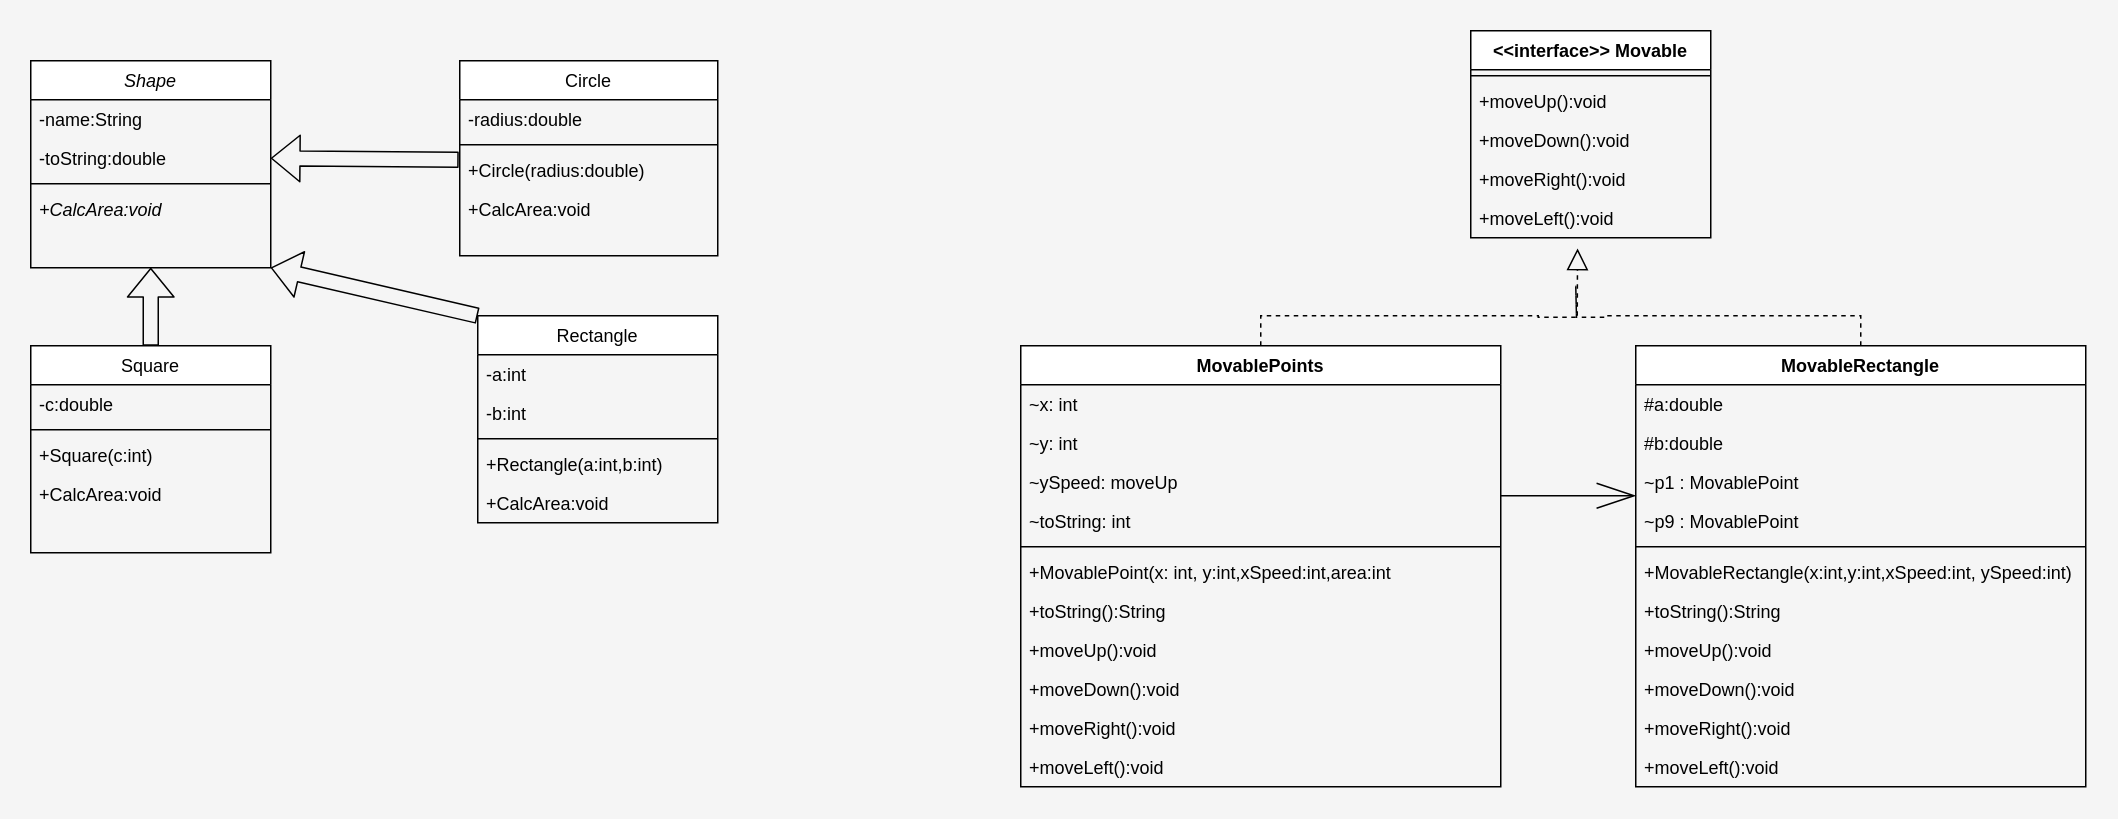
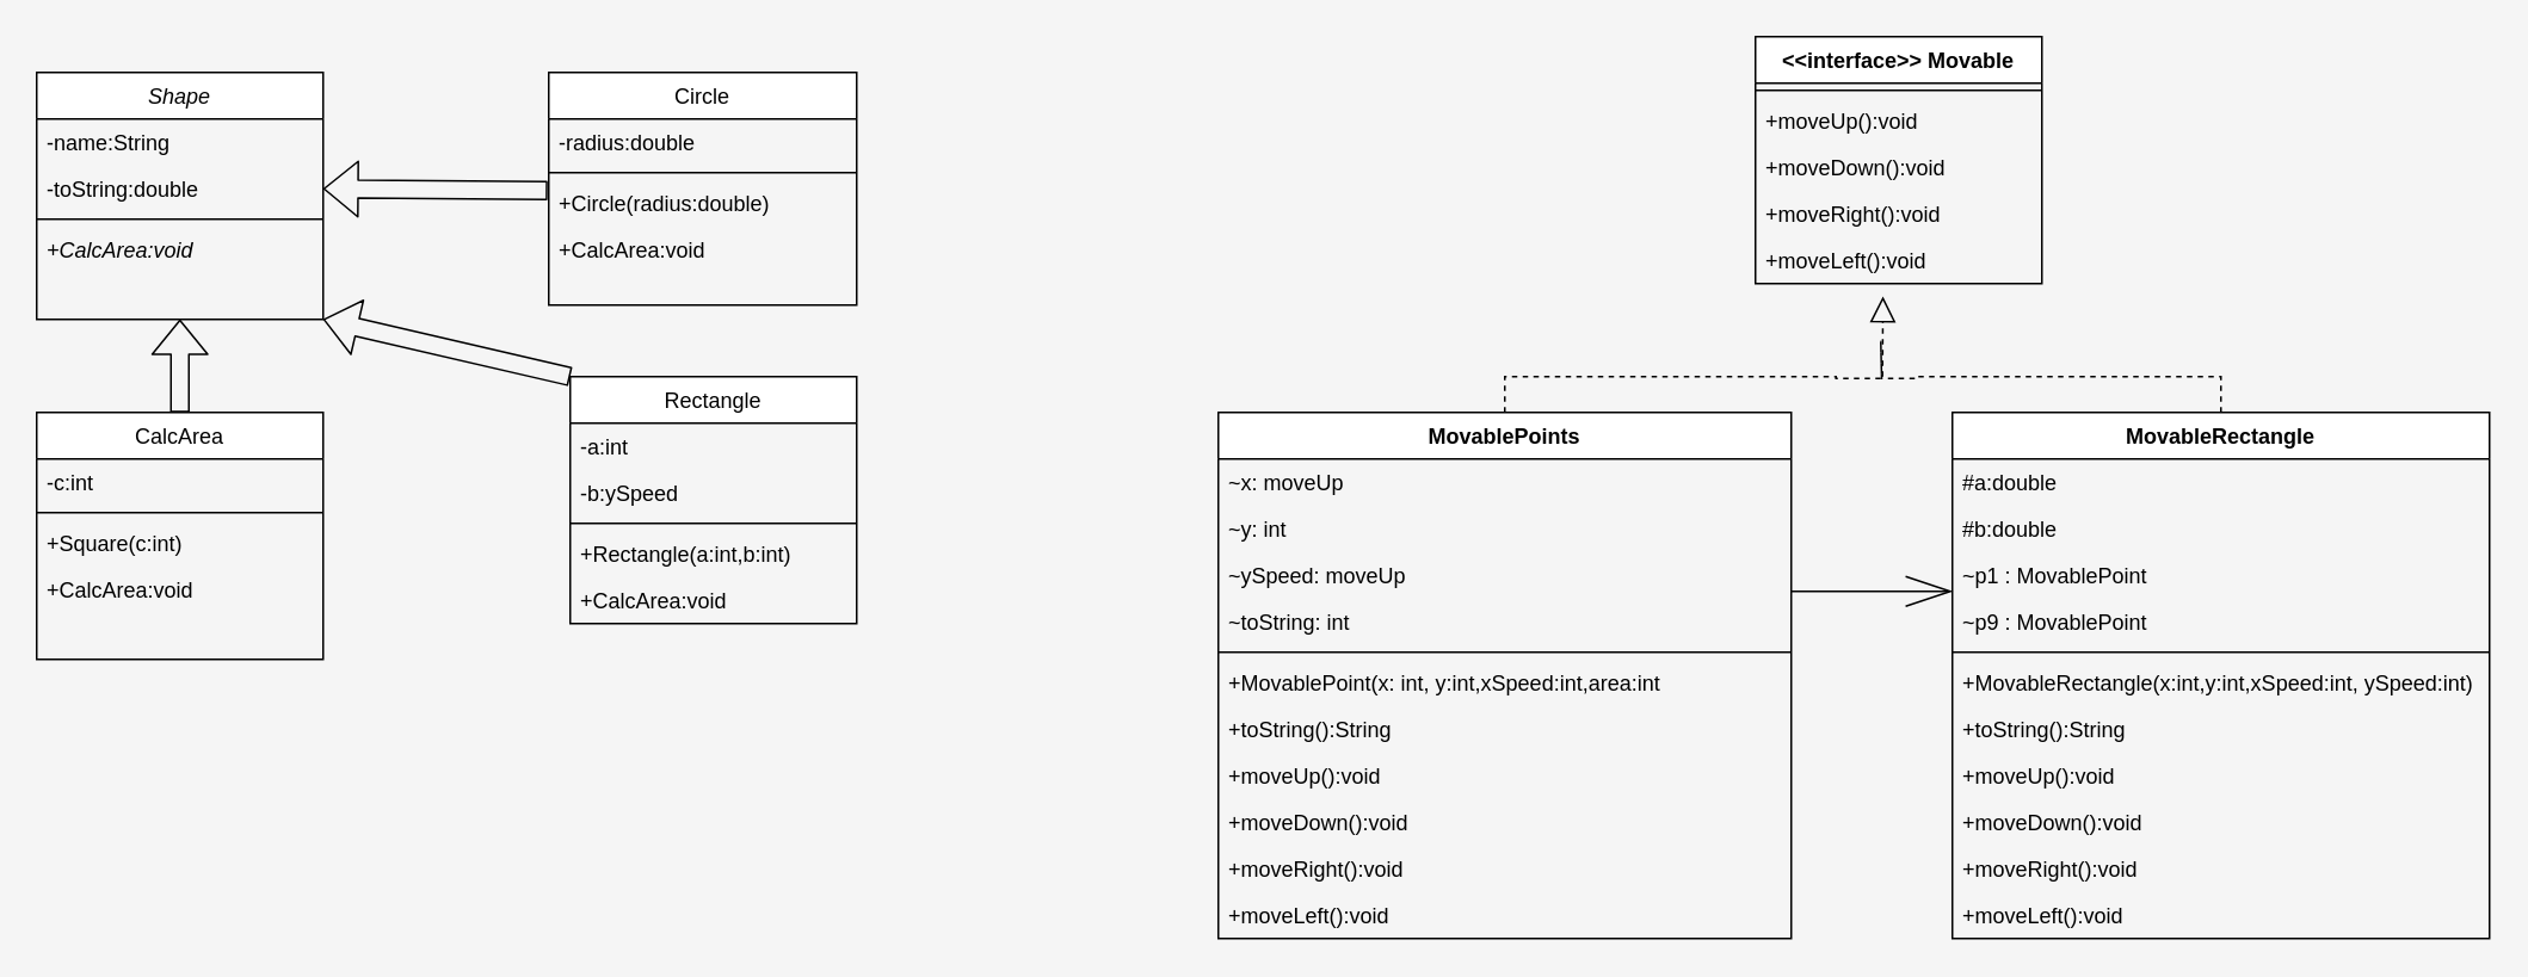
- <mxCell id="47" value="Square" style="swimlane;fontStyle=0;align=center;verticalAlign=top;childLayout=stackLayout;horizontal=1;startSize=26;horizontalStack=0;resizeParent=1;resizeLast=0;collapsible=1;marginBottom=0;rounded=0;shadow=0;strokeWidth=1;" vertex="1" parent="1"><mxGeometry x="20" y="230" width="160" height="138" as="geometry"><mxRectangle x="550" y="140" width="160" height="26" as="alternateBounds" /></mxGeometry></mxCell>
+ <mxCell id="47" value="CalcArea" style="swimlane;fontStyle=0;align=center;verticalAlign=top;childLayout=stackLayout;horizontal=1;startSize=26;horizontalStack=0;resizeParent=1;resizeLast=0;collapsible=1;marginBottom=0;rounded=0;shadow=0;strokeWidth=1;" vertex="1" parent="1"><mxGeometry x="20" y="230" width="160" height="138" as="geometry"><mxRectangle x="550" y="140" width="160" height="26" as="alternateBounds" /></mxGeometry></mxCell>
- <mxCell id="48" value="-c:double" style="text;align=left;verticalAlign=top;spacingLeft=4;spacingRight=4;overflow=hidden;rotatable=0;points=[[0,0.5],[1,0.5]];portConstraint=eastwest;" vertex="1" parent="47"><mxGeometry y="26" width="160" height="26" as="geometry" /></mxCell>
+ <mxCell id="48" value="-c:int" style="text;align=left;verticalAlign=top;spacingLeft=4;spacingRight=4;overflow=hidden;rotatable=0;points=[[0,0.5],[1,0.5]];portConstraint=eastwest;" vertex="1" parent="47"><mxGeometry y="26" width="160" height="26" as="geometry" /></mxCell>
- <mxCell id="7" value="~x: int" style="text;strokeColor=none;fillColor=none;align=left;verticalAlign=top;spacingLeft=4;spacingRight=4;overflow=hidden;rotatable=0;points=[[0,0.5],[1,0.5]];portConstraint=eastwest;" parent="6" vertex="1"><mxGeometry y="26" width="320" height="26" as="geometry" /></mxCell>
+ <mxCell id="7" value="~x: moveUp" style="text;strokeColor=none;fillColor=none;align=left;verticalAlign=top;spacingLeft=4;spacingRight=4;overflow=hidden;rotatable=0;points=[[0,0.5],[1,0.5]];portConstraint=eastwest;" parent="6" vertex="1"><mxGeometry y="26" width="320" height="26" as="geometry" /></mxCell>
- <mxCell id="43" value="-b:int" style="text;align=left;verticalAlign=top;spacingLeft=4;spacingRight=4;overflow=hidden;rotatable=0;points=[[0,0.5],[1,0.5]];portConstraint=eastwest;" vertex="1" parent="41"><mxGeometry y="52" width="160" height="26" as="geometry" /></mxCell>
+ <mxCell id="43" value="-b:ySpeed" style="text;align=left;verticalAlign=top;spacingLeft=4;spacingRight=4;overflow=hidden;rotatable=0;points=[[0,0.5],[1,0.5]];portConstraint=eastwest;" vertex="1" parent="41"><mxGeometry y="52" width="160" height="26" as="geometry" /></mxCell>
